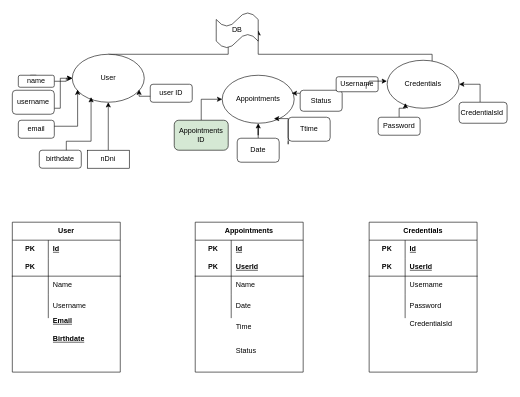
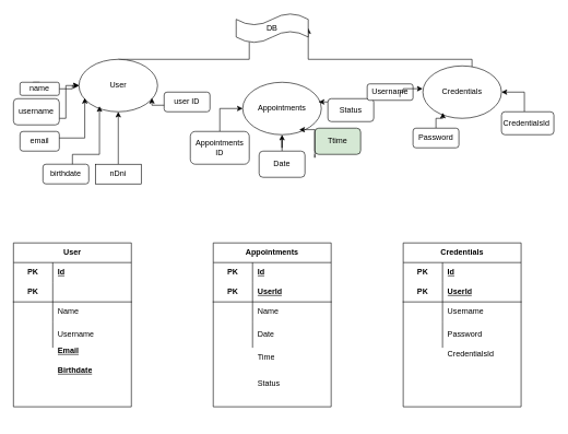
- <mxCell id="12" value="DB" style="shape=tape;whiteSpace=wrap;html=1;" vertex="1" parent="1"><mxGeometry x="360" y="20" width="70" height="60" as="geometry" /></mxCell>
+ <mxCell id="12" value="DB" style="shape=tape;whiteSpace=wrap;html=1;" vertex="1" parent="1"><mxGeometry x="360" y="20" width="110" height="45" as="geometry" /></mxCell>
- <mxCell id="25" value="Ttime" style="rounded=1;whiteSpace=wrap;html=1;" vertex="1" parent="1"><mxGeometry x="480" y="195" width="70" height="40" as="geometry" /></mxCell>
+ <mxCell id="25" value="Ttime" style="rounded=1;whiteSpace=wrap;html=1;fillColor=#d5e8d4;" vertex="1" parent="1"><mxGeometry x="480" y="195" width="70" height="40" as="geometry" /></mxCell>
- <mxCell id="32" value="Appointments ID" style="rounded=1;whiteSpace=wrap;html=1;fillColor=#d5e8d4;" vertex="1" parent="1"><mxGeometry x="290" y="200" width="90" height="50" as="geometry" /></mxCell>
+ <mxCell id="32" value="Appointments ID" style="rounded=1;whiteSpace=wrap;html=1;" vertex="1" parent="1"><mxGeometry x="290" y="200" width="90" height="50" as="geometry" /></mxCell>
